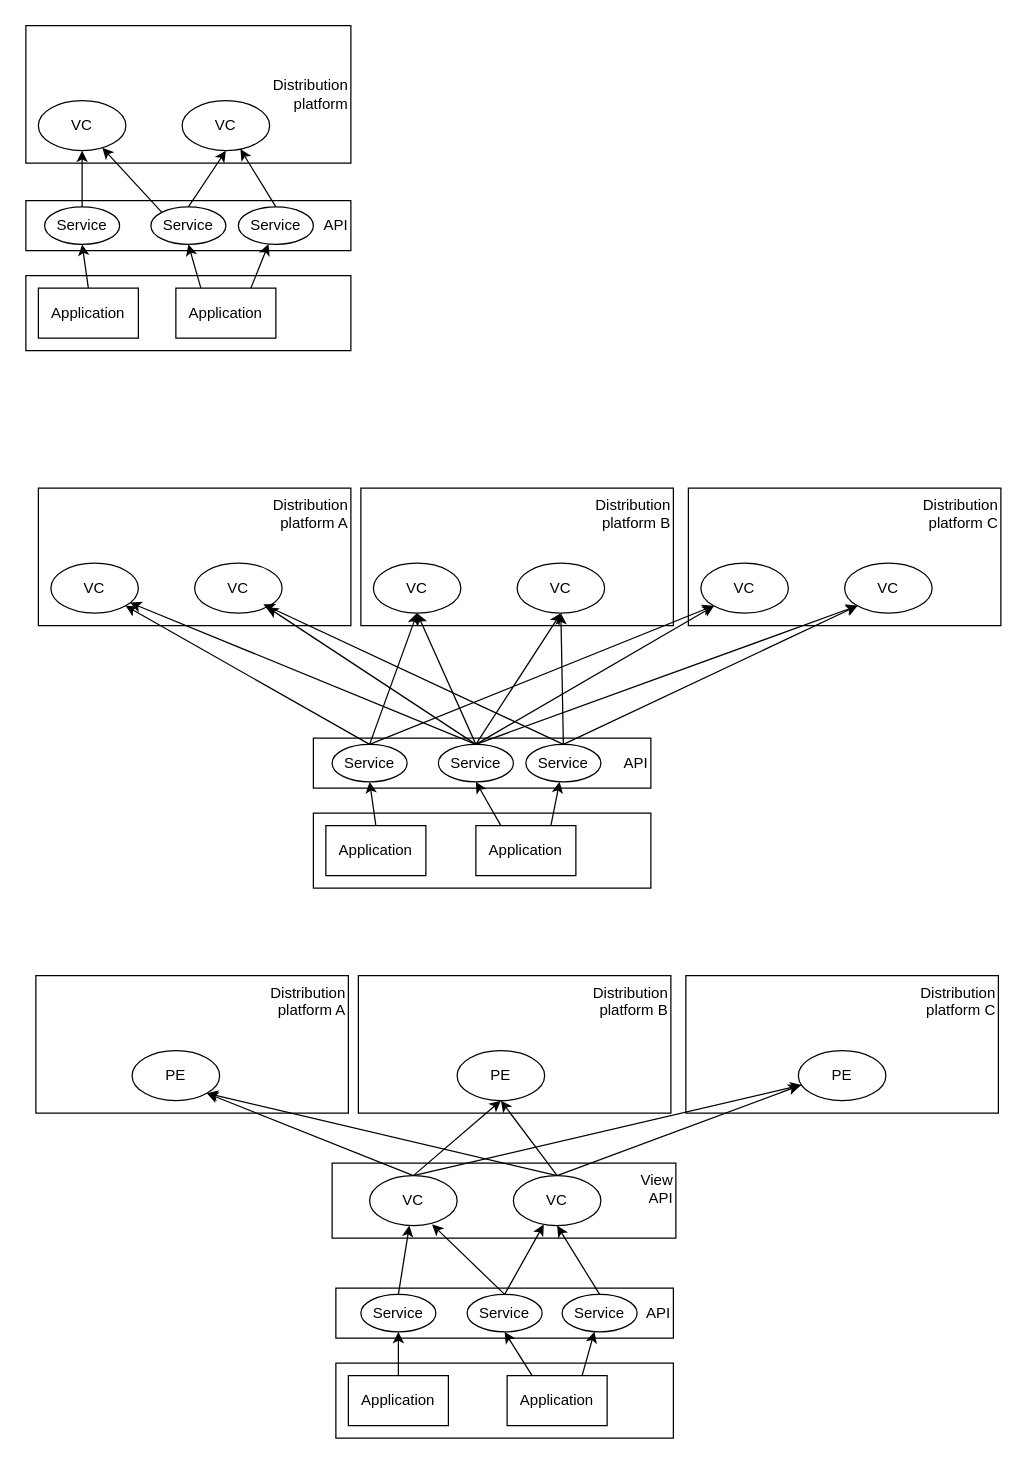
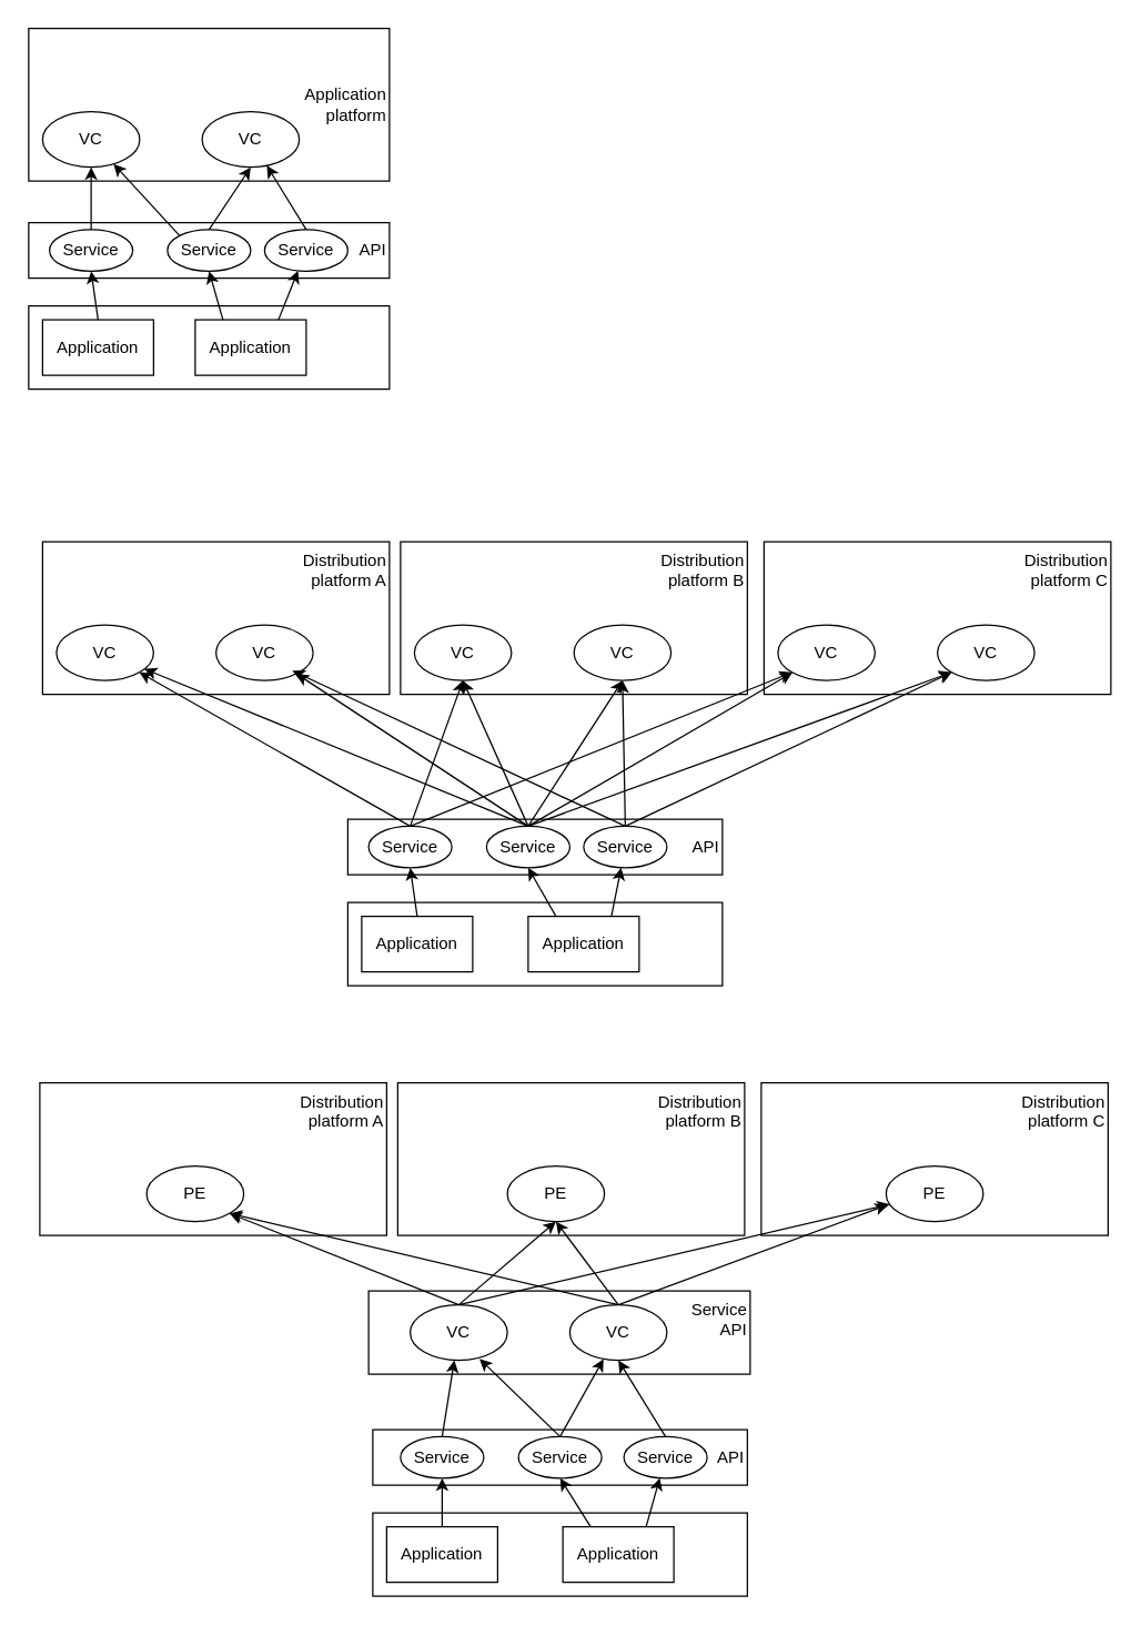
- <mxCell id="5" value="Distribution &lt;br&gt;platform" style="rounded=0;whiteSpace=wrap;html=1;align=right;" vertex="1" parent="1"><mxGeometry x="20" y="20" width="260" height="110" as="geometry" /></mxCell>
+ <mxCell id="5" value="Application &lt;br&gt;platform" style="rounded=0;whiteSpace=wrap;html=1;align=right;" vertex="1" parent="1"><mxGeometry x="20" y="20" width="260" height="110" as="geometry" /></mxCell>
- <mxCell id="2" value="View&lt;br&gt;API" style="rounded=0;whiteSpace=wrap;html=1;align=right;verticalAlign=top;" vertex="1" parent="1"><mxGeometry x="265" y="930" width="275" height="60" as="geometry" /></mxCell>
+ <mxCell id="2" value="Service&lt;br&gt;API" style="rounded=0;whiteSpace=wrap;html=1;align=right;verticalAlign=top;" vertex="1" parent="1"><mxGeometry x="265" y="930" width="275" height="60" as="geometry" /></mxCell>
